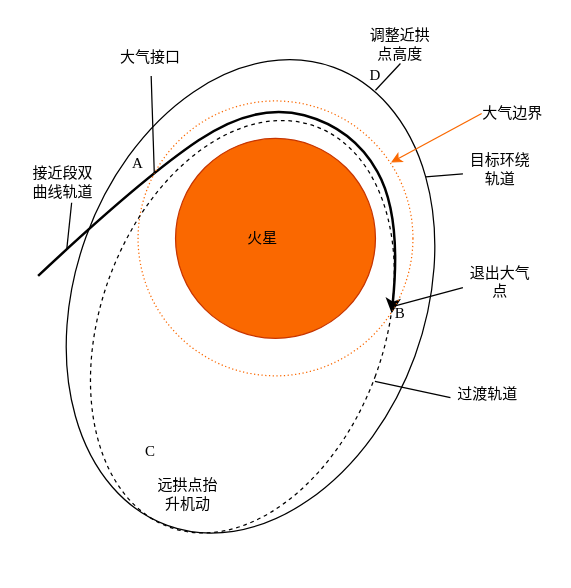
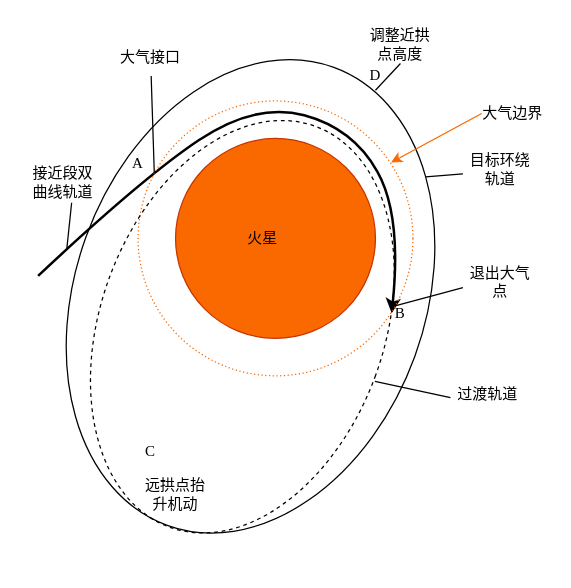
- <mxCell id="22" value="&lt;font face=&quot;simsun&quot;&gt;远拱点抬升机动&lt;/font&gt;" style="text;html=1;strokeColor=none;fillColor=none;align=center;verticalAlign=middle;whiteSpace=wrap;rounded=0;" parent="1" vertex="1"><mxGeometry x="120" y="380" width="60" height="30" as="geometry" /></mxCell>
+ <mxCell id="22" value="&lt;font face=&quot;simsun&quot;&gt;远拱点抬升机动&lt;/font&gt;" style="text;html=1;strokeColor=none;fillColor=none;align=center;verticalAlign=middle;whiteSpace=wrap;rounded=0;" parent="1" vertex="1"><mxGeometry x="110" y="380" width="60" height="30" as="geometry" /></mxCell>
